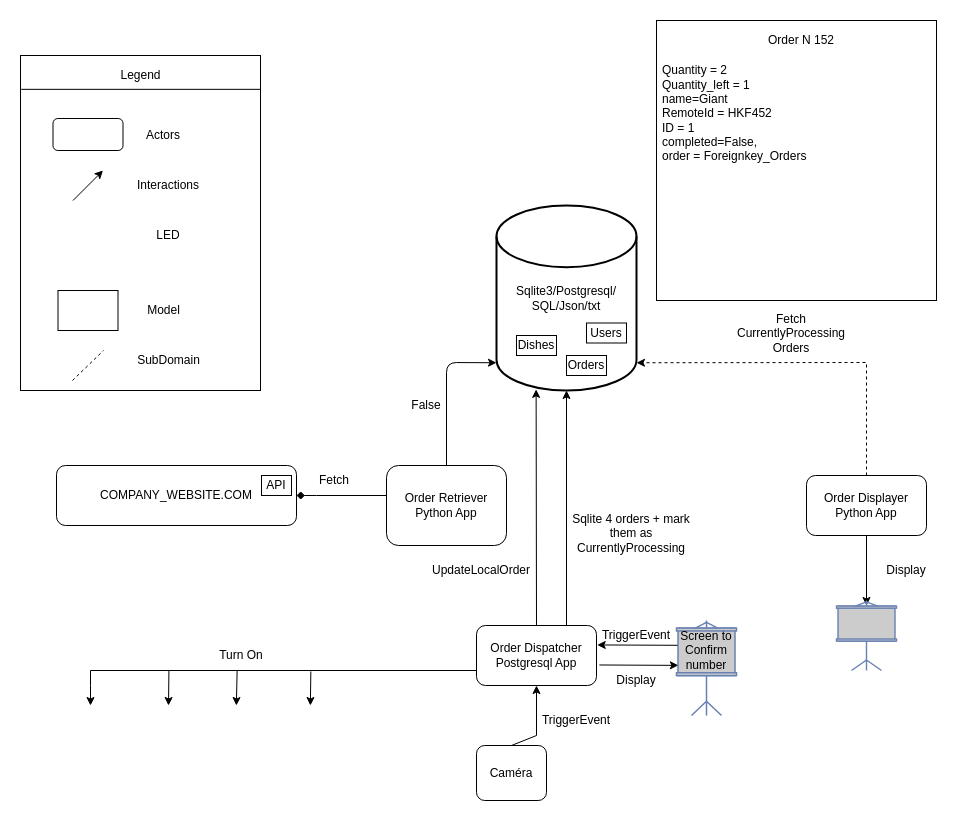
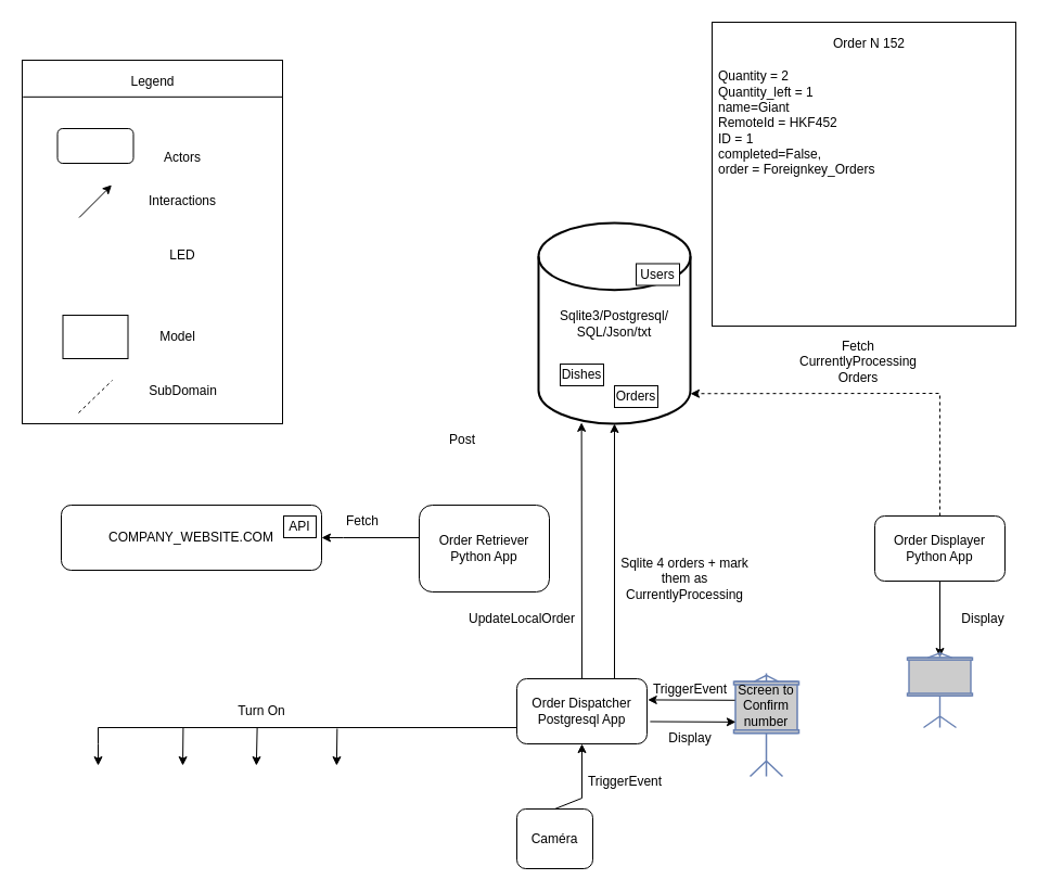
- <mxCell id="31" value="Actors" style="text;html=1;strokeColor=none;fillColor=none;align=center;verticalAlign=middle;whiteSpace=wrap;rounded=0;" parent="1" vertex="1"><mxGeometry x="132.5" y="120" width="60" height="30" as="geometry" /></mxCell>
+ <mxCell id="31" value="Actors" style="text;html=1;strokeColor=none;fillColor=none;align=center;verticalAlign=middle;whiteSpace=wrap;rounded=0;" parent="1" vertex="1"><mxGeometry x="137.5" y="130" width="60" height="30" as="geometry" /></mxCell>
- <mxCell id="15" value="Users" style="rounded=0;whiteSpace=wrap;html=1;" parent="1" vertex="1"><mxGeometry x="586" y="322.5" width="40" height="20" as="geometry" /></mxCell>
+ <mxCell id="15" value="Users" style="rounded=0;whiteSpace=wrap;html=1;" parent="1" vertex="1"><mxGeometry x="586" y="242.5" width="40" height="20" as="geometry" /></mxCell>
- <mxCell id="44" value="" style="endArrow=classic;html=1;exitX=0.5;exitY=0;exitDx=0;exitDy=0;entryX=0;entryY=0.85;entryDx=0;entryDy=0;entryPerimeter=0;" edge="1" parent="1" source="43" target="9"><mxGeometry width="50" height="50" relative="1" as="geometry"><mxPoint x="586" y="435" as="sourcePoint" /><mxPoint x="636" y="385" as="targetPoint" /><Array as="points"><mxPoint x="446" y="362" /></Array></mxGeometry></mxCell>
- <mxCell id="45" value="False" style="text;html=1;strokeColor=none;fillColor=none;align=center;verticalAlign=middle;whiteSpace=wrap;rounded=0;" vertex="1" parent="1"><mxGeometry x="396" y="390" width="60" height="30" as="geometry" /></mxCell>
+ <mxCell id="45" value="Post" style="text;html=1;strokeColor=none;fillColor=none;align=center;verticalAlign=middle;whiteSpace=wrap;rounded=0;" vertex="1" parent="1"><mxGeometry x="396" y="390" width="60" height="30" as="geometry" /></mxCell>
- <mxCell id="8" value="" style="endArrow=diamond;html=1;rounded=0;exitX=0;exitY=0.5;exitDx=0;exitDy=0;entryX=1;entryY=0.5;entryDx=0;entryDy=0;" parent="1" source="43" target="7" edge="1"><mxGeometry width="50" height="50" relative="1" as="geometry"><mxPoint x="476" y="495" as="sourcePoint" /><mxPoint x="706" y="675" as="targetPoint" /><Array as="points"><mxPoint x="406" y="495" /><mxPoint x="316" y="495" /></Array></mxGeometry></mxCell>
+ <mxCell id="8" value="" style="endArrow=classic;html=1;rounded=0;exitX=0;exitY=0.5;exitDx=0;exitDy=0;entryX=1;entryY=0.5;entryDx=0;entryDy=0;" parent="1" source="43" target="7" edge="1"><mxGeometry width="50" height="50" relative="1" as="geometry"><mxPoint x="476" y="495" as="sourcePoint" /><mxPoint x="706" y="675" as="targetPoint" /><Array as="points"><mxPoint x="406" y="495" /><mxPoint x="316" y="495" /></Array></mxGeometry></mxCell>
